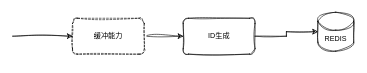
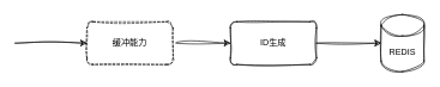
- <mxCell id="6" value="REDIS" style="shape=cylinder3;whiteSpace=wrap;html=1;boundedLbl=1;backgroundOutline=1;size=15;sketch=1;curveFitting=1;jiggle=2;" vertex="1" parent="1"><mxGeometry x="530" y="20" width="60" height="65" as="geometry" /></mxCell>
+ <mxCell id="6" value="REDIS" style="shape=cylinder3;whiteSpace=wrap;html=1;boundedLbl=1;backgroundOutline=1;size=15;sketch=1;curveFitting=1;jiggle=2;" vertex="1" parent="1"><mxGeometry x="530" y="20" width="60" height="80" as="geometry" /></mxCell>
- <mxCell id="5" value="ID生成" style="rounded=1;whiteSpace=wrap;html=1;sketch=1;curveFitting=1;jiggle=2;" vertex="1" parent="1"><mxGeometry x="305" y="30" width="120" height="60" as="geometry" /></mxCell>
+ <mxCell id="5" value="ID生成" style="rounded=1;whiteSpace=wrap;html=1;sketch=1;curveFitting=1;jiggle=2;" vertex="1" parent="1"><mxGeometry x="320" y="30" width="120" height="60" as="geometry" /></mxCell>
